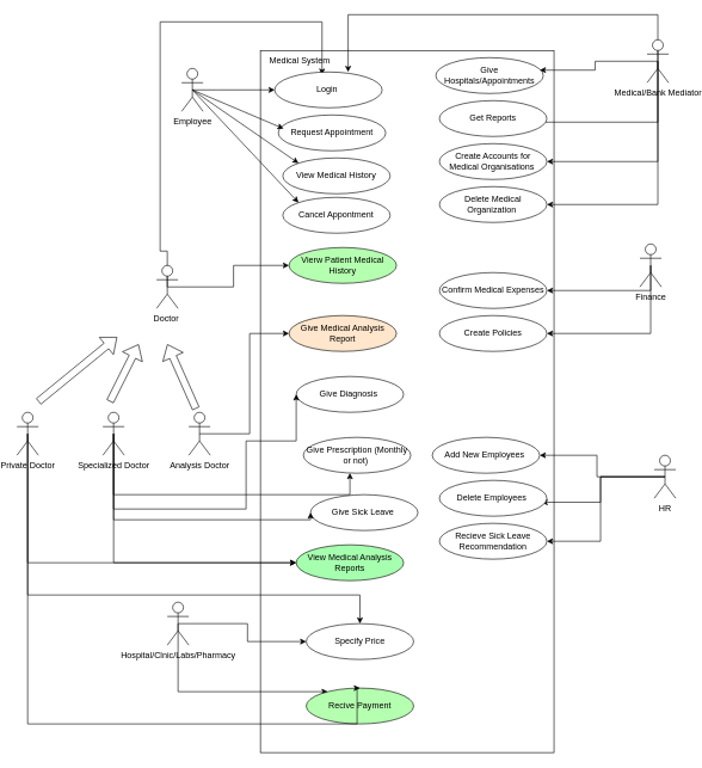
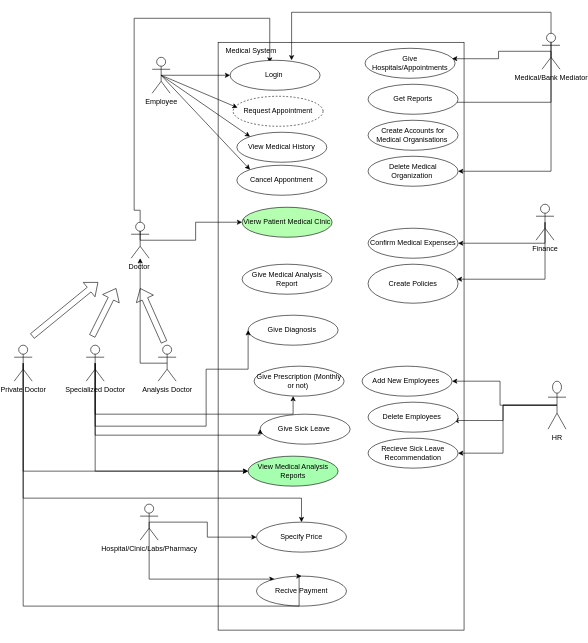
- <mxCell id="26" value="Request Appointment" style="ellipse;whiteSpace=wrap;html=1;" vertex="1" parent="1"><mxGeometry x="385" y="160" width="150" height="50" as="geometry" /></mxCell>
+ <mxCell id="26" value="Request Appointment" style="ellipse;whiteSpace=wrap;html=1;dashed=1;" vertex="1" parent="1"><mxGeometry x="385" y="160" width="150" height="50" as="geometry" /></mxCell>
- <mxCell id="18" style="edgeStyle=orthogonalEdgeStyle;rounded=0;orthogonalLoop=1;jettySize=auto;html=1;exitX=0.5;exitY=0.5;exitDx=0;exitDy=0;exitPerimeter=0;" edge="1" parent="1" source="20" target="60"><mxGeometry relative="1" as="geometry"><Array as="points"><mxPoint x="915" y="225" /></Array></mxGeometry></mxCell>
- <mxCell id="34" value="Vierw Patient Medical History" style="ellipse;whiteSpace=wrap;html=1;fillColor=#B5FFB0;" vertex="1" parent="1"><mxGeometry x="400" y="345" width="150" height="50" as="geometry" /></mxCell>
+ <mxCell id="34" value="Vierw Patient Medical Clnic" style="ellipse;whiteSpace=wrap;html=1;fillColor=#B5FFB0;" vertex="1" parent="1"><mxGeometry x="400" y="345" width="150" height="50" as="geometry" /></mxCell>
- <mxCell id="43" style="edgeStyle=orthogonalEdgeStyle;rounded=0;orthogonalLoop=1;jettySize=auto;html=1;exitX=0.5;exitY=0.5;exitDx=0;exitDy=0;exitPerimeter=0;entryX=0;entryY=0.5;entryDx=0;entryDy=0;" edge="1" parent="1" source="44" target="47"><mxGeometry relative="1" as="geometry" /></mxCell>
+ <mxCell id="43" style="edgeStyle=orthogonalEdgeStyle;rounded=0;orthogonalLoop=1;jettySize=auto;html=1;exitX=0.5;exitY=0.5;exitDx=0;exitDy=0;exitPerimeter=0;" edge="1" parent="1" source="44" target="11"><mxGeometry relative="1" as="geometry" /></mxCell>
- <mxCell id="47" value="Give Medical Analysis Report" style="ellipse;whiteSpace=wrap;html=1;fillColor=#ffe6cc;" vertex="1" parent="1"><mxGeometry x="400" y="440" width="150" height="50" as="geometry" /></mxCell>
+ <mxCell id="47" value="Give Medical Analysis Report" style="ellipse;whiteSpace=wrap;html=1;" vertex="1" parent="1"><mxGeometry x="400" y="440" width="150" height="50" as="geometry" /></mxCell>
- <mxCell id="61" value="Create Policies" style="ellipse;whiteSpace=wrap;html=1;" vertex="1" parent="1"><mxGeometry x="610" y="440" width="150" height="50" as="geometry" /></mxCell>
+ <mxCell id="61" value="Create Policies" style="ellipse;whiteSpace=wrap;html=1;" vertex="1" parent="1"><mxGeometry x="610" y="440" width="150" height="65" as="geometry" /></mxCell>
- <mxCell id="6" value="HR" style="shape=umlActor;verticalLabelPosition=bottom;verticalAlign=top;html=1;outlineConnect=0;" vertex="1" parent="1"><mxGeometry x="910" y="635" width="30" height="60" as="geometry" /></mxCell>
+ <mxCell id="6" value="HR" style="shape=umlActor;verticalLabelPosition=bottom;verticalAlign=top;html=1;outlineConnect=0;" vertex="1" parent="1"><mxGeometry x="910" y="635" width="30" height="80" as="geometry" /></mxCell>
- <mxCell id="49" value="Recive Payment" style="ellipse;whiteSpace=wrap;html=1;fillColor=#b5ffb0;" vertex="1" parent="1"><mxGeometry x="424" y="960" width="150" height="50" as="geometry" /></mxCell>
+ <mxCell id="49" value="Recive Payment" style="ellipse;whiteSpace=wrap;html=1;" vertex="1" parent="1"><mxGeometry x="424" y="960" width="150" height="50" as="geometry" /></mxCell>
